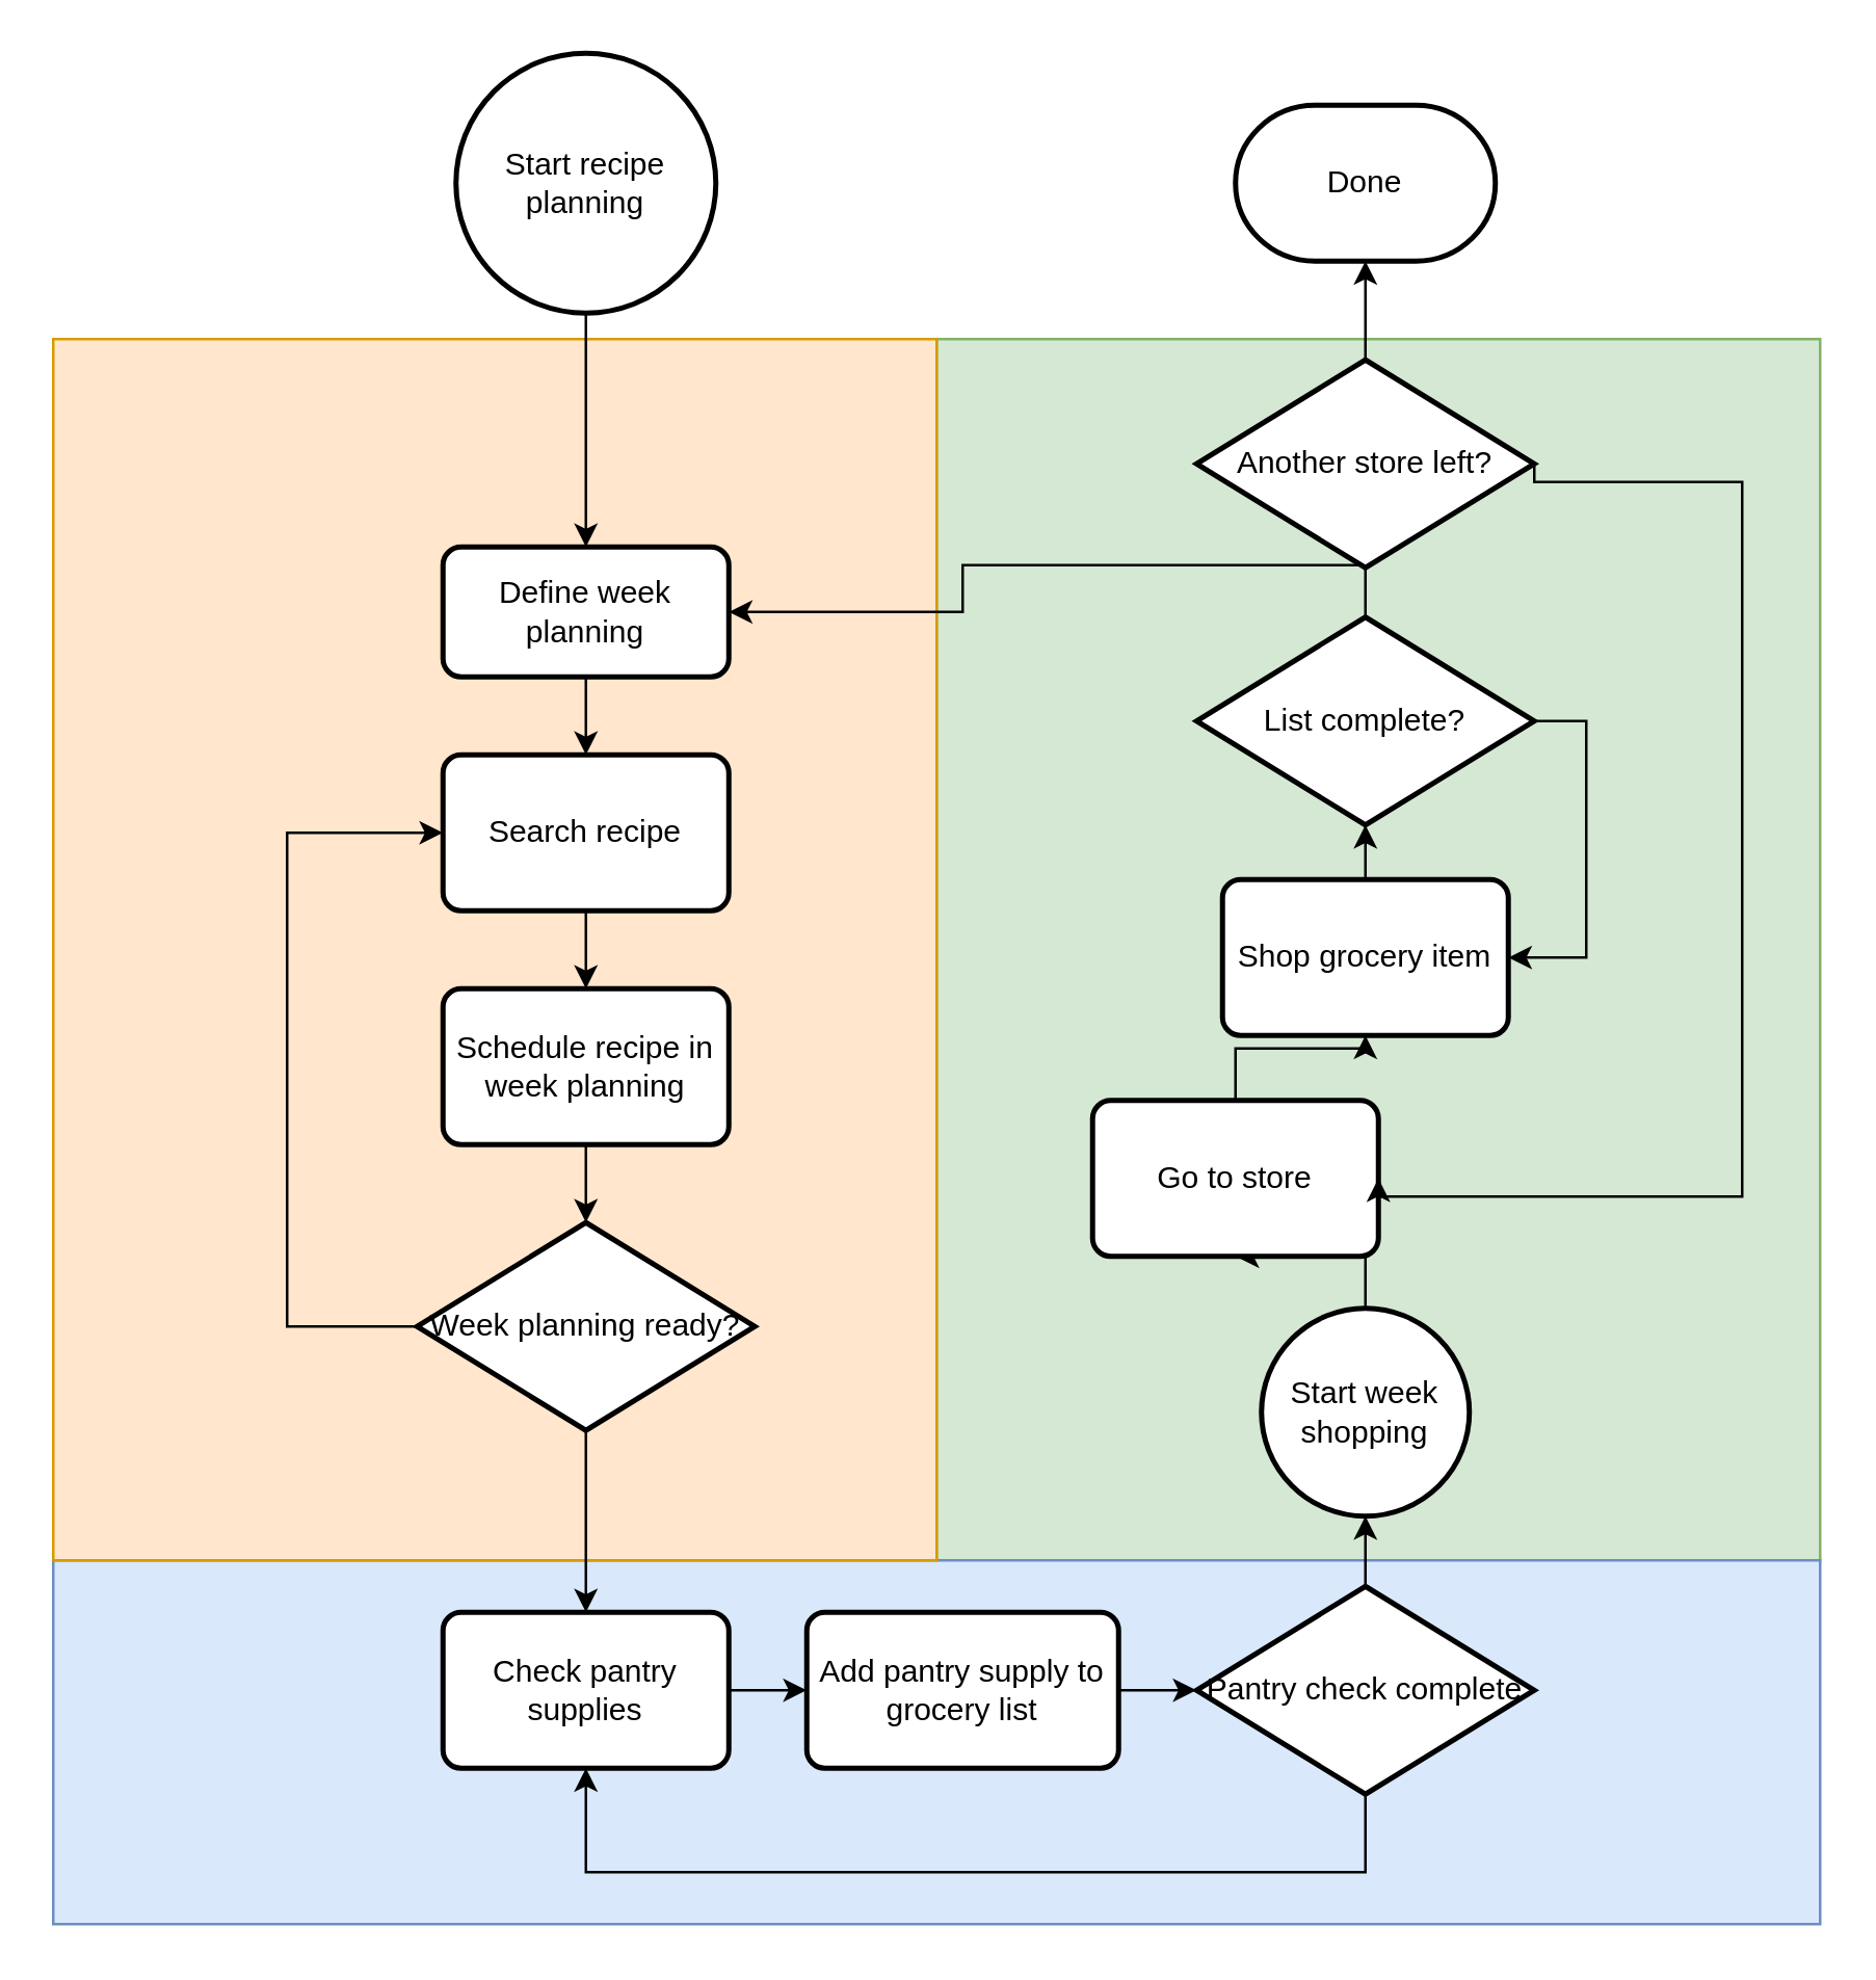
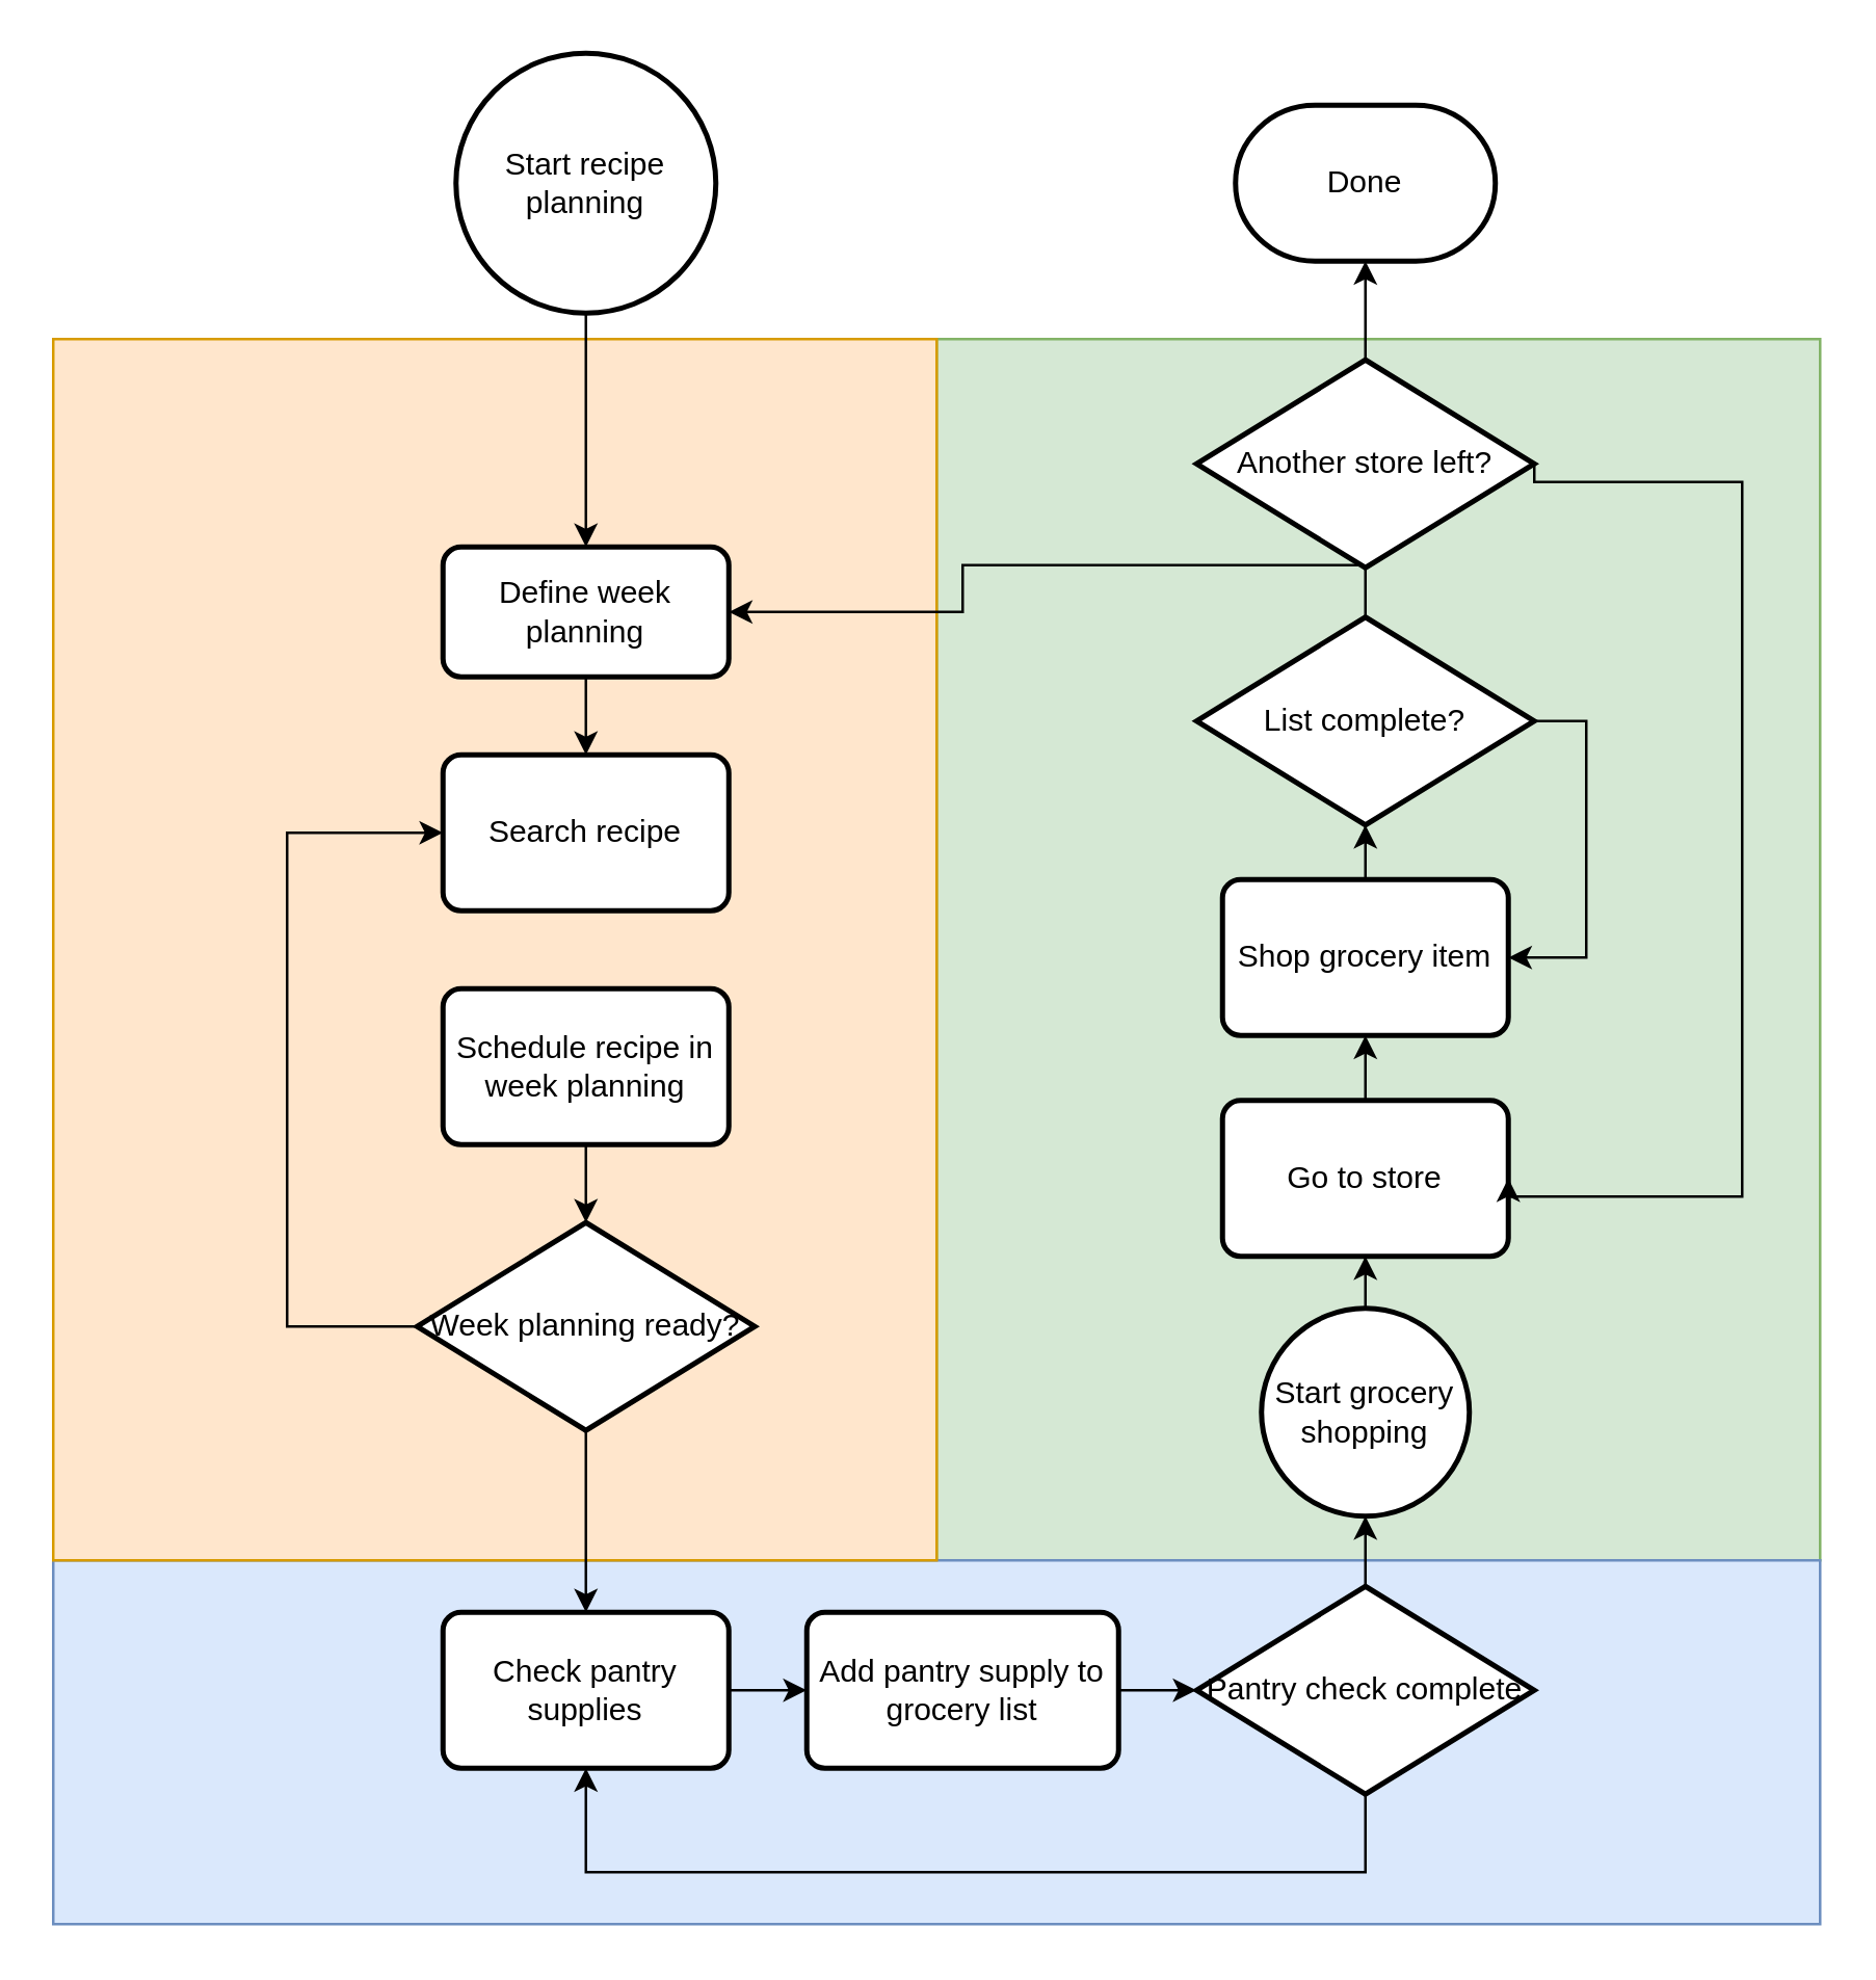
- <mxCell id="12" style="edgeStyle=orthogonalEdgeStyle;rounded=0;orthogonalLoop=1;jettySize=auto;html=1;fontFamily=Helvetica;" edge="1" parent="1" source="13" target="15"><mxGeometry relative="1" as="geometry" /></mxCell>
- <mxCell id="27" value="Go to store" style="rounded=1;whiteSpace=wrap;html=1;absoluteArcSize=1;arcSize=14;strokeWidth=2;fontFamily=Helvetica;" vertex="1" parent="1"><mxGeometry x="420" y="423" width="110" height="60" as="geometry" /></mxCell>
+ <mxCell id="27" value="Go to store" style="rounded=1;whiteSpace=wrap;html=1;absoluteArcSize=1;arcSize=14;strokeWidth=2;fontFamily=Helvetica;" vertex="1" parent="1"><mxGeometry x="470" y="423" width="110" height="60" as="geometry" /></mxCell>
- <mxCell id="18" value="Start week shopping" style="strokeWidth=2;html=1;shape=mxgraph.flowchart.start_2;whiteSpace=wrap;fontFamily=Helvetica;" vertex="1" parent="1"><mxGeometry x="485" y="503" width="80" height="80" as="geometry" /></mxCell>
+ <mxCell id="18" value="Start grocery shopping" style="strokeWidth=2;html=1;shape=mxgraph.flowchart.start_2;whiteSpace=wrap;fontFamily=Helvetica;" vertex="1" parent="1"><mxGeometry x="485" y="503" width="80" height="80" as="geometry" /></mxCell>
